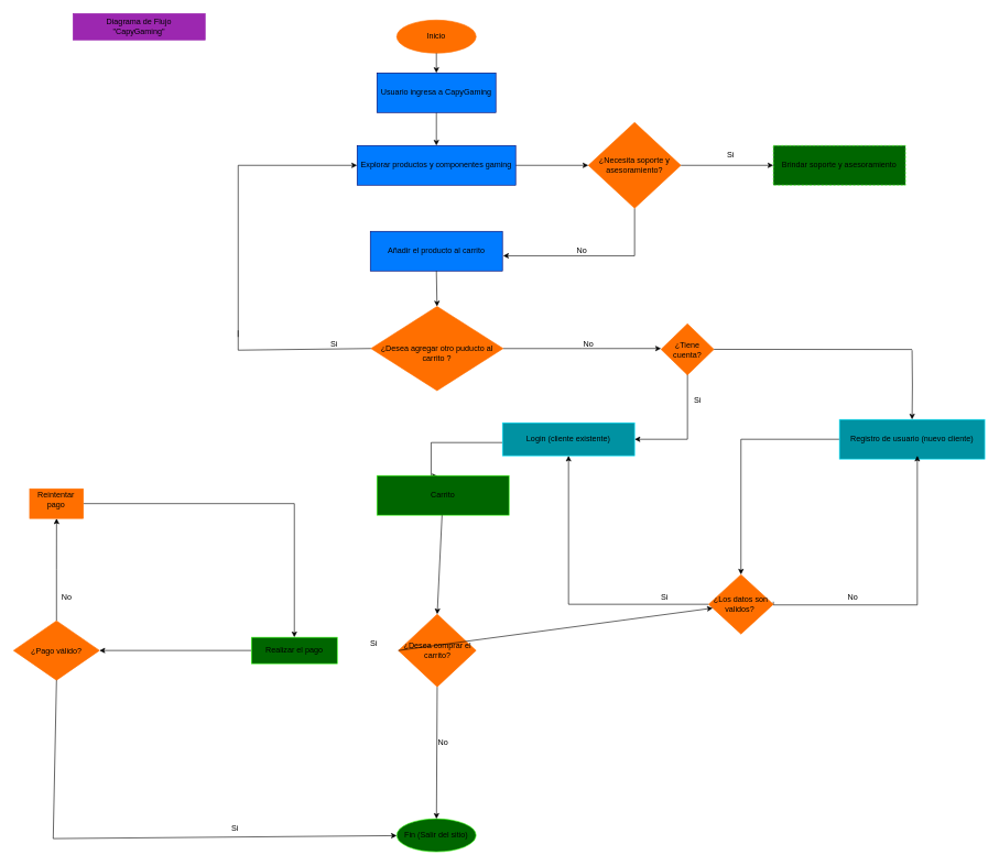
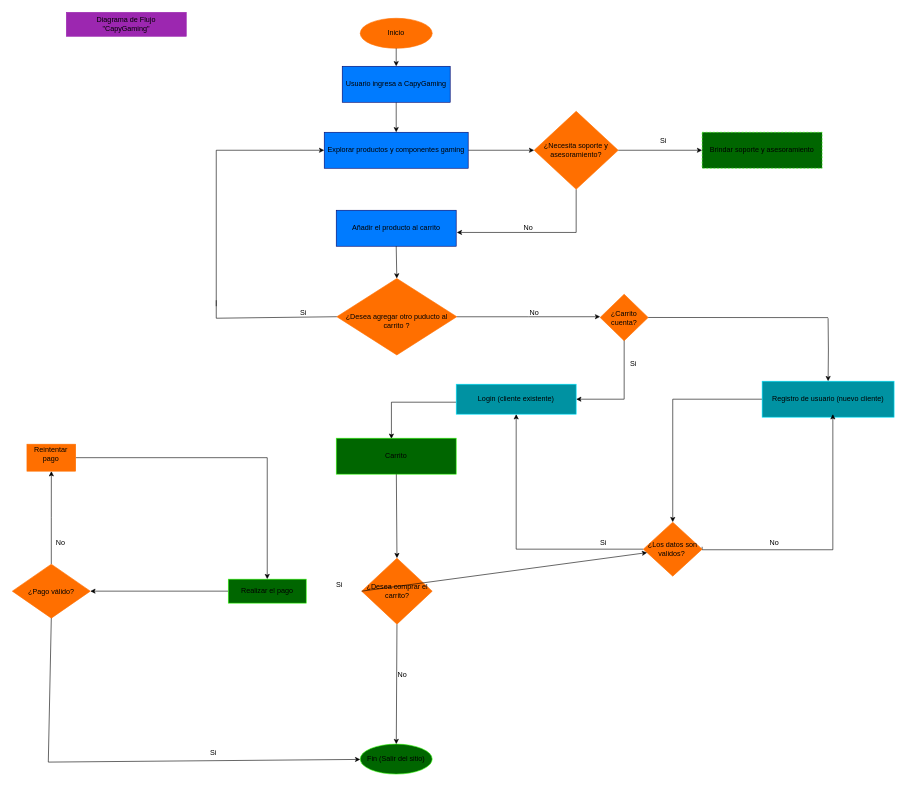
- <mxCell id="36" value="¿Tiene cuenta?" style="rhombus;whiteSpace=wrap;html=1;fillColor=#FF6F00;strokeColor=#FF6F00;" parent="1" vertex="1"><mxGeometry x="1000" y="490" width="80" height="77.5" as="geometry" /></mxCell>
+ <mxCell id="36" value="¿Carrito cuenta?" style="rhombus;whiteSpace=wrap;html=1;fillColor=#FF6F00;strokeColor=#FF6F00;" parent="1" vertex="1"><mxGeometry x="1000" y="490" width="80" height="77.5" as="geometry" /></mxCell>
- <mxCell id="12" value="Carrito" style="rounded=0;whiteSpace=wrap;html=1;fillColor=#006600;strokeColor=#39FF14;" parent="1" vertex="1"><mxGeometry x="570" y="720" width="200" height="60" as="geometry" /></mxCell>
+ <mxCell id="12" value="Carrito" style="rounded=0;whiteSpace=wrap;html=1;fillColor=#006600;strokeColor=#39FF14;" parent="1" vertex="1"><mxGeometry x="560" y="730" width="200" height="60" as="geometry" /></mxCell>
